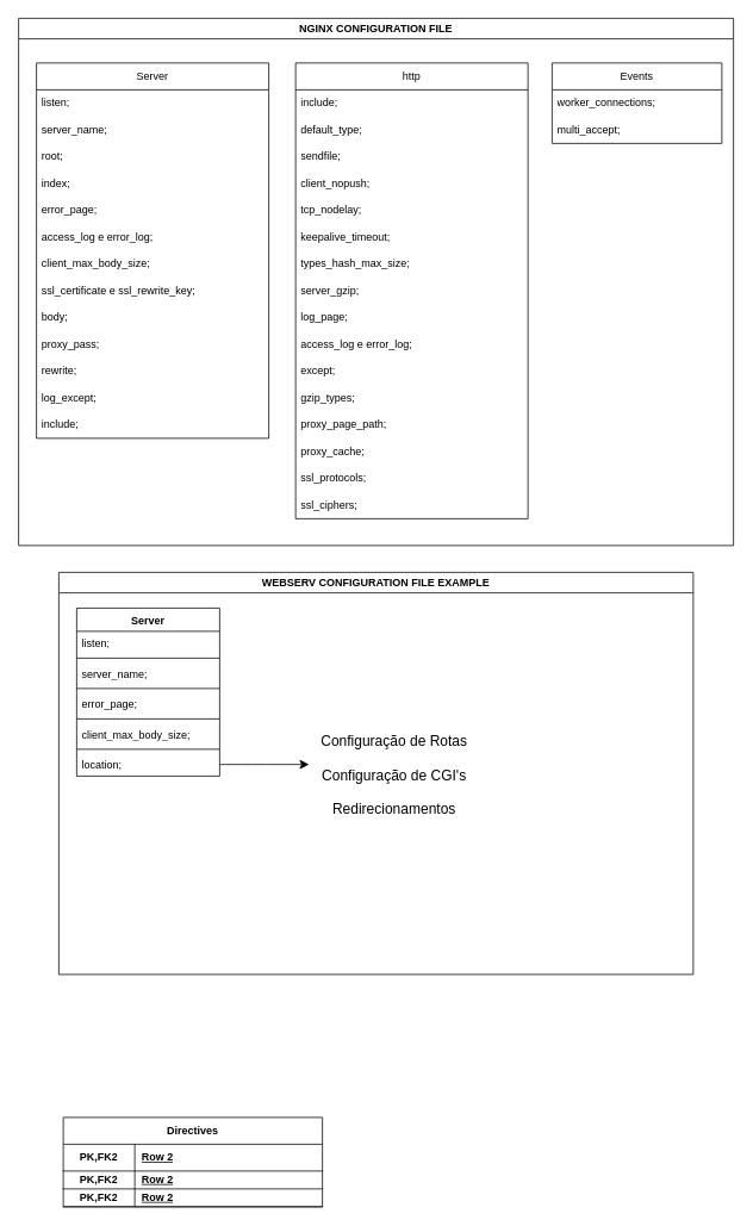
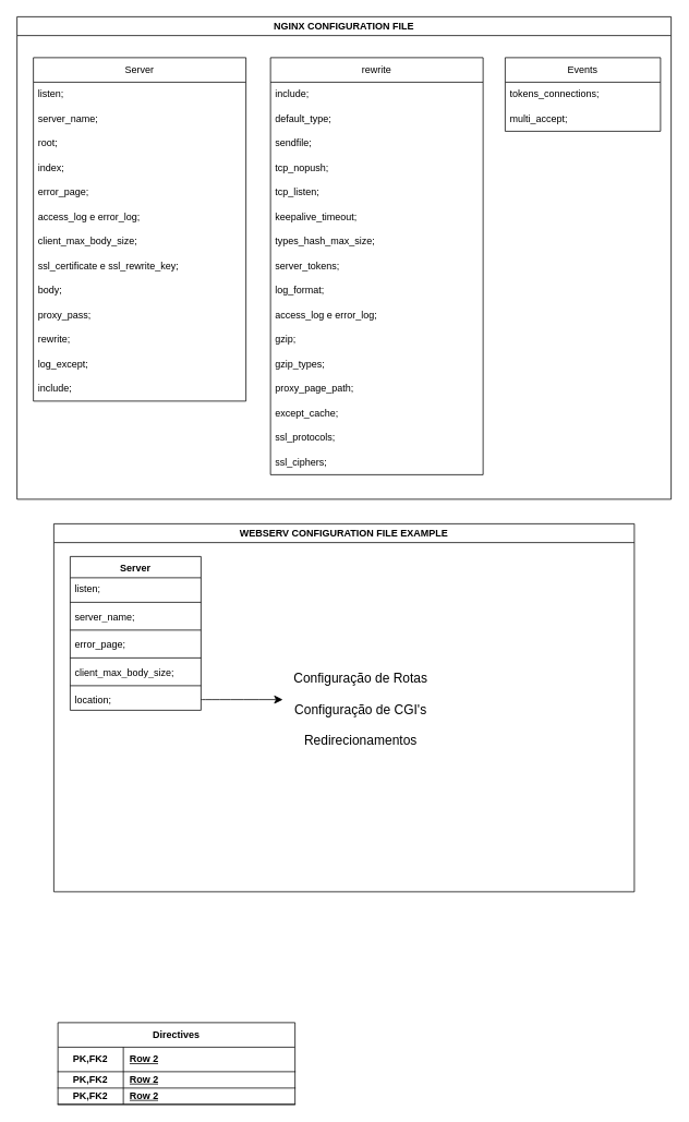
- <mxCell id="17" value="http" style="swimlane;fontStyle=0;childLayout=stackLayout;horizontal=1;startSize=30;horizontalStack=0;resizeParent=1;resizeParentMax=0;resizeLast=0;collapsible=1;marginBottom=0;whiteSpace=wrap;html=1;" vertex="1" parent="2"><mxGeometry x="310" y="50" width="260" height="510" as="geometry" /></mxCell>
+ <mxCell id="17" value="rewrite" style="swimlane;fontStyle=0;childLayout=stackLayout;horizontal=1;startSize=30;horizontalStack=0;resizeParent=1;resizeParentMax=0;resizeLast=0;collapsible=1;marginBottom=0;whiteSpace=wrap;html=1;" vertex="1" parent="2"><mxGeometry x="310" y="50" width="260" height="510" as="geometry" /></mxCell>
- <mxCell id="35" value="worker_connections;" style="text;strokeColor=none;fillColor=none;align=left;verticalAlign=middle;spacingLeft=4;spacingRight=4;overflow=hidden;points=[[0,0.5],[1,0.5]];portConstraint=eastwest;rotatable=0;whiteSpace=wrap;html=1;" vertex="1" parent="34"><mxGeometry y="30" width="190" height="30" as="geometry" /></mxCell>
+ <mxCell id="35" value="tokens_connections;" style="text;strokeColor=none;fillColor=none;align=left;verticalAlign=middle;spacingLeft=4;spacingRight=4;overflow=hidden;points=[[0,0.5],[1,0.5]];portConstraint=eastwest;rotatable=0;whiteSpace=wrap;html=1;" vertex="1" parent="34"><mxGeometry y="30" width="190" height="30" as="geometry" /></mxCell>
- <mxCell id="21" value="client_nopush;" style="text;strokeColor=none;fillColor=none;align=left;verticalAlign=middle;spacingLeft=4;spacingRight=4;overflow=hidden;points=[[0,0.5],[1,0.5]];portConstraint=eastwest;rotatable=0;whiteSpace=wrap;html=1;" vertex="1" parent="17"><mxGeometry y="120" width="260" height="30" as="geometry" /></mxCell>
+ <mxCell id="21" value="tcp_nopush;" style="text;strokeColor=none;fillColor=none;align=left;verticalAlign=middle;spacingLeft=4;spacingRight=4;overflow=hidden;points=[[0,0.5],[1,0.5]];portConstraint=eastwest;rotatable=0;whiteSpace=wrap;html=1;" vertex="1" parent="17"><mxGeometry y="120" width="260" height="30" as="geometry" /></mxCell>
- <mxCell id="22" value="tcp_nodelay;" style="text;strokeColor=none;fillColor=none;align=left;verticalAlign=middle;spacingLeft=4;spacingRight=4;overflow=hidden;points=[[0,0.5],[1,0.5]];portConstraint=eastwest;rotatable=0;whiteSpace=wrap;html=1;" vertex="1" parent="17"><mxGeometry y="150" width="260" height="30" as="geometry" /></mxCell>
+ <mxCell id="22" value="tcp_listen;" style="text;strokeColor=none;fillColor=none;align=left;verticalAlign=middle;spacingLeft=4;spacingRight=4;overflow=hidden;points=[[0,0.5],[1,0.5]];portConstraint=eastwest;rotatable=0;whiteSpace=wrap;html=1;" vertex="1" parent="17"><mxGeometry y="150" width="260" height="30" as="geometry" /></mxCell>
- <mxCell id="25" value="server_gzip;" style="text;strokeColor=none;fillColor=none;align=left;verticalAlign=middle;spacingLeft=4;spacingRight=4;overflow=hidden;points=[[0,0.5],[1,0.5]];portConstraint=eastwest;rotatable=0;whiteSpace=wrap;html=1;" vertex="1" parent="17"><mxGeometry y="240" width="260" height="30" as="geometry" /></mxCell>
+ <mxCell id="25" value="server_tokens;" style="text;strokeColor=none;fillColor=none;align=left;verticalAlign=middle;spacingLeft=4;spacingRight=4;overflow=hidden;points=[[0,0.5],[1,0.5]];portConstraint=eastwest;rotatable=0;whiteSpace=wrap;html=1;" vertex="1" parent="17"><mxGeometry y="240" width="260" height="30" as="geometry" /></mxCell>
- <mxCell id="26" value="log_page;" style="text;strokeColor=none;fillColor=none;align=left;verticalAlign=middle;spacingLeft=4;spacingRight=4;overflow=hidden;points=[[0,0.5],[1,0.5]];portConstraint=eastwest;rotatable=0;whiteSpace=wrap;html=1;" vertex="1" parent="17"><mxGeometry y="270" width="260" height="30" as="geometry" /></mxCell>
+ <mxCell id="26" value="log_format;" style="text;strokeColor=none;fillColor=none;align=left;verticalAlign=middle;spacingLeft=4;spacingRight=4;overflow=hidden;points=[[0,0.5],[1,0.5]];portConstraint=eastwest;rotatable=0;whiteSpace=wrap;html=1;" vertex="1" parent="17"><mxGeometry y="270" width="260" height="30" as="geometry" /></mxCell>
- <mxCell id="28" value="except;" style="text;strokeColor=none;fillColor=none;align=left;verticalAlign=middle;spacingLeft=4;spacingRight=4;overflow=hidden;points=[[0,0.5],[1,0.5]];portConstraint=eastwest;rotatable=0;whiteSpace=wrap;html=1;" vertex="1" parent="17"><mxGeometry y="330" width="260" height="30" as="geometry" /></mxCell>
+ <mxCell id="28" value="gzip;" style="text;strokeColor=none;fillColor=none;align=left;verticalAlign=middle;spacingLeft=4;spacingRight=4;overflow=hidden;points=[[0,0.5],[1,0.5]];portConstraint=eastwest;rotatable=0;whiteSpace=wrap;html=1;" vertex="1" parent="17"><mxGeometry y="330" width="260" height="30" as="geometry" /></mxCell>
- <mxCell id="31" value="proxy_cache;" style="text;strokeColor=none;fillColor=none;align=left;verticalAlign=middle;spacingLeft=4;spacingRight=4;overflow=hidden;points=[[0,0.5],[1,0.5]];portConstraint=eastwest;rotatable=0;whiteSpace=wrap;html=1;" vertex="1" parent="17"><mxGeometry y="420" width="260" height="30" as="geometry" /></mxCell>
+ <mxCell id="31" value="except_cache;" style="text;strokeColor=none;fillColor=none;align=left;verticalAlign=middle;spacingLeft=4;spacingRight=4;overflow=hidden;points=[[0,0.5],[1,0.5]];portConstraint=eastwest;rotatable=0;whiteSpace=wrap;html=1;" vertex="1" parent="17"><mxGeometry y="420" width="260" height="30" as="geometry" /></mxCell>
